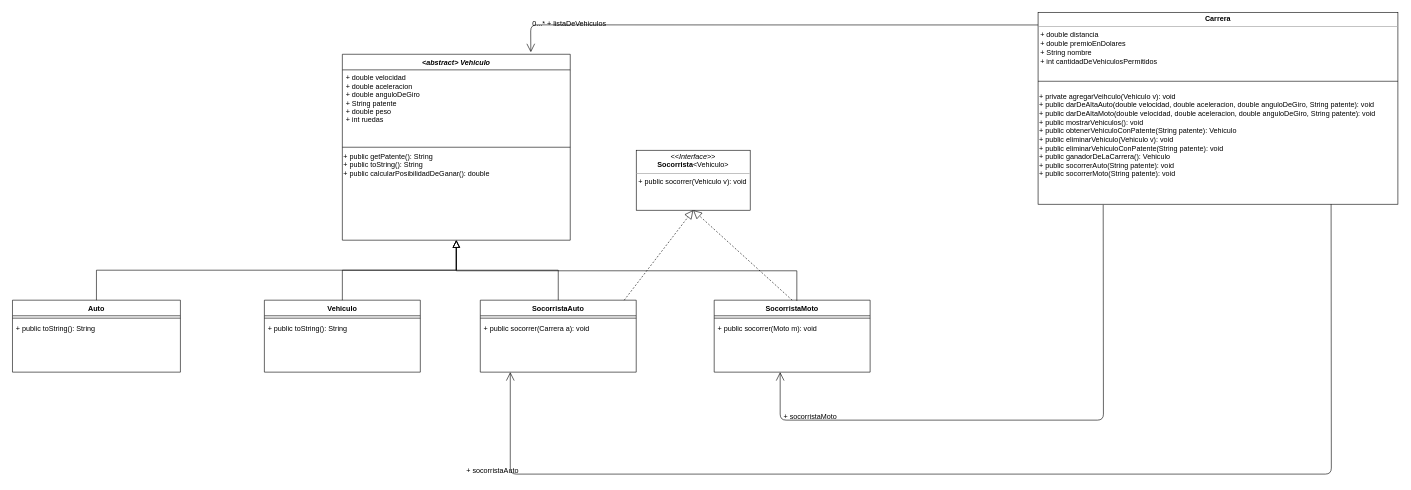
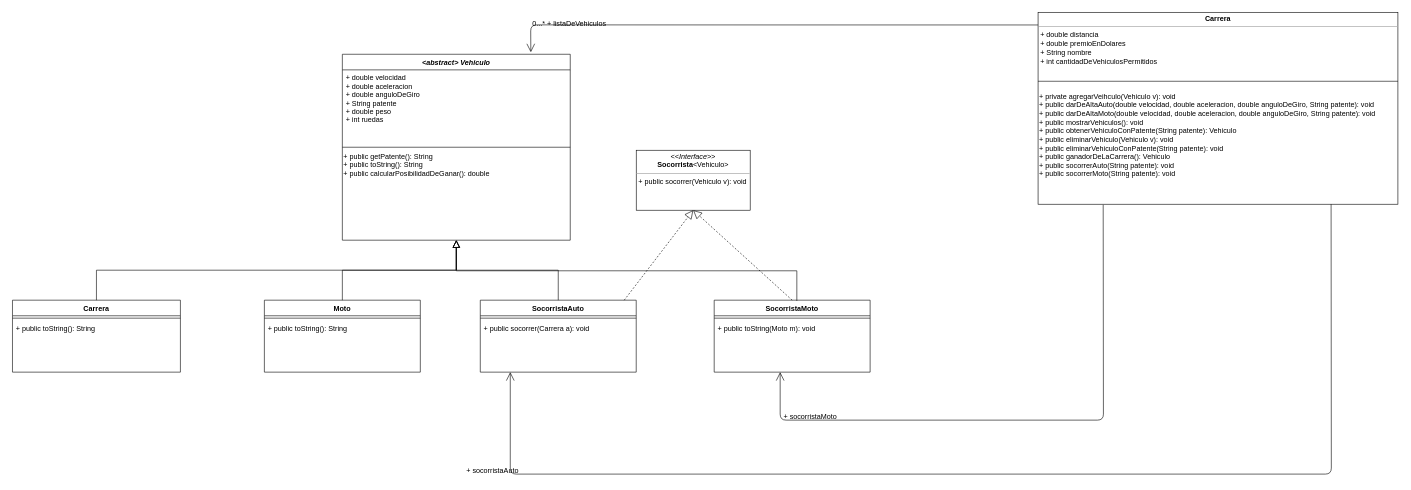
- <mxCell id="6" value="Auto" style="swimlane;fontStyle=1;align=center;verticalAlign=top;childLayout=stackLayout;horizontal=1;startSize=26;horizontalStack=0;resizeParent=1;resizeLast=0;collapsible=1;marginBottom=0;rounded=0;shadow=0;strokeWidth=1;" parent="1" vertex="1"><mxGeometry x="20" y="500" width="280" height="120" as="geometry"><mxRectangle x="130" y="380" width="160" height="26" as="alternateBounds" /></mxGeometry></mxCell>
+ <mxCell id="6" value="Carrera" style="swimlane;fontStyle=1;align=center;verticalAlign=top;childLayout=stackLayout;horizontal=1;startSize=26;horizontalStack=0;resizeParent=1;resizeLast=0;collapsible=1;marginBottom=0;rounded=0;shadow=0;strokeWidth=1;" parent="1" vertex="1"><mxGeometry x="20" y="500" width="280" height="120" as="geometry"><mxRectangle x="130" y="380" width="160" height="26" as="alternateBounds" /></mxGeometry></mxCell>
- <mxCell id="10" value="Vehiculo" style="swimlane;fontStyle=1;align=center;verticalAlign=top;childLayout=stackLayout;horizontal=1;startSize=26;horizontalStack=0;resizeParent=1;resizeLast=0;collapsible=1;marginBottom=0;rounded=0;shadow=0;strokeWidth=1;" parent="1" vertex="1"><mxGeometry x="440" y="500" width="260" height="120" as="geometry"><mxRectangle x="340" y="380" width="170" height="26" as="alternateBounds" /></mxGeometry></mxCell>
+ <mxCell id="10" value="Moto" style="swimlane;fontStyle=1;align=center;verticalAlign=top;childLayout=stackLayout;horizontal=1;startSize=26;horizontalStack=0;resizeParent=1;resizeLast=0;collapsible=1;marginBottom=0;rounded=0;shadow=0;strokeWidth=1;" parent="1" vertex="1"><mxGeometry x="440" y="500" width="260" height="120" as="geometry"><mxRectangle x="340" y="380" width="170" height="26" as="alternateBounds" /></mxGeometry></mxCell>
- <mxCell id="20" value="+ public socorrer(Moto m): void" style="text;align=left;verticalAlign=top;spacingLeft=4;spacingRight=4;overflow=hidden;rotatable=0;points=[[0,0.5],[1,0.5]];portConstraint=eastwest;fontStyle=0" vertex="1" parent="18"><mxGeometry y="34" width="260" height="26" as="geometry" /></mxCell>
+ <mxCell id="20" value="+ public toString(Moto m): void" style="text;align=left;verticalAlign=top;spacingLeft=4;spacingRight=4;overflow=hidden;rotatable=0;points=[[0,0.5],[1,0.5]];portConstraint=eastwest;fontStyle=0" vertex="1" parent="18"><mxGeometry y="34" width="260" height="26" as="geometry" /></mxCell>
